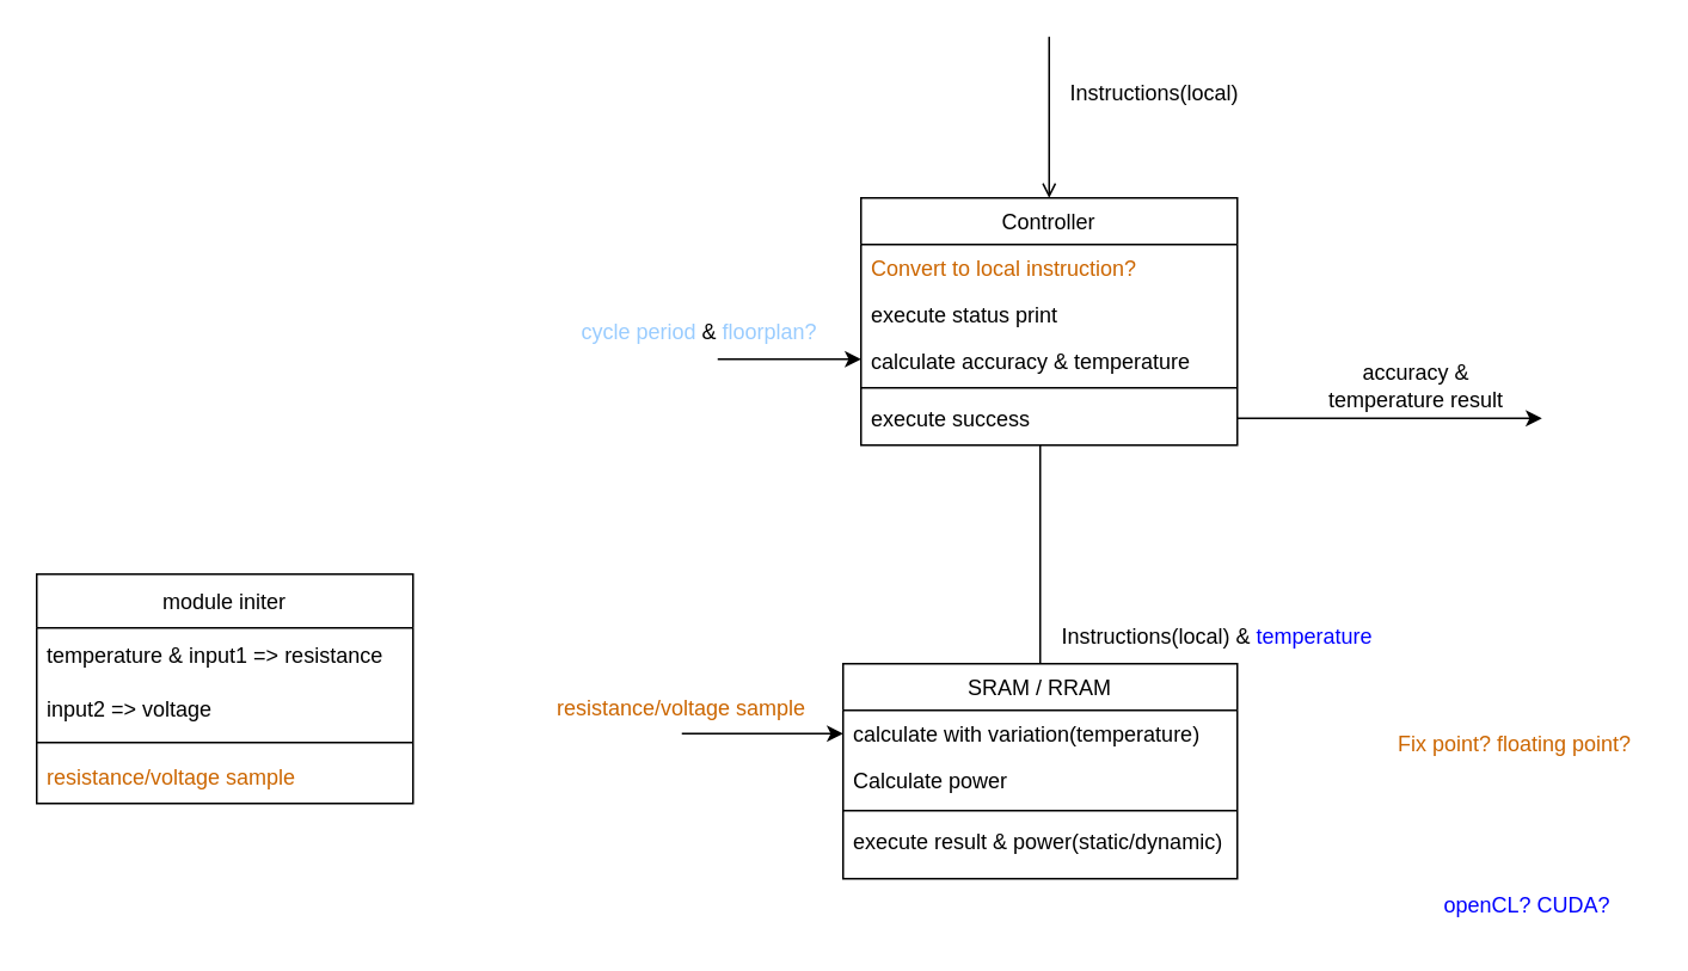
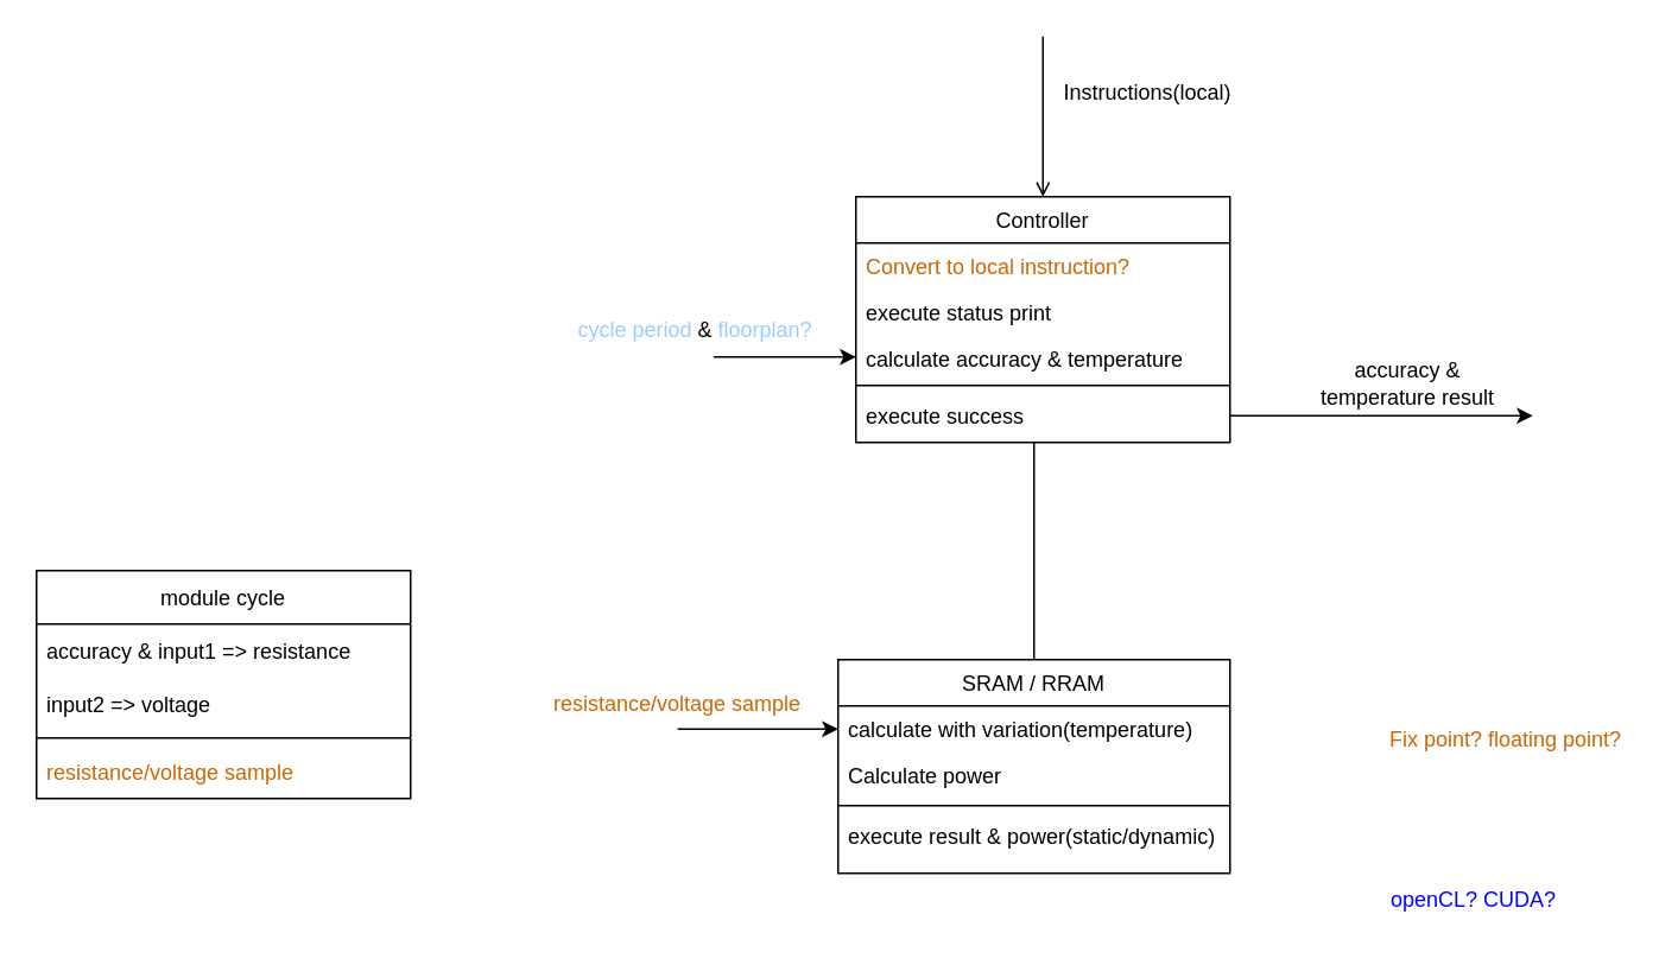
- <mxCell id="25" value="module initer" style="swimlane;fontStyle=0;childLayout=stackLayout;horizontal=1;startSize=30;horizontalStack=0;resizeParent=1;resizeParentMax=0;resizeLast=0;collapsible=1;marginBottom=0;fontColor=#000000;" parent="1" vertex="1"><mxGeometry x="20" y="320" width="210" height="128" as="geometry" /></mxCell>
+ <mxCell id="25" value="module cycle" style="swimlane;fontStyle=0;childLayout=stackLayout;horizontal=1;startSize=30;horizontalStack=0;resizeParent=1;resizeParentMax=0;resizeLast=0;collapsible=1;marginBottom=0;fontColor=#000000;" parent="1" vertex="1"><mxGeometry x="20" y="320" width="210" height="128" as="geometry" /></mxCell>
- <mxCell id="16" value="Instructions(local) &amp;amp; &lt;font color=&quot;#0000ff&quot;&gt;temperature&lt;/font&gt;" style="text;html=1;strokeColor=none;fillColor=none;align=center;verticalAlign=middle;whiteSpace=wrap;rounded=0;fontColor=#000000;" parent="1" vertex="1"><mxGeometry x="584" y="340" width="190" height="30" as="geometry" /></mxCell>
- <mxCell id="26" value="temperature &amp; input1 =&gt; resistance" style="text;strokeColor=none;fillColor=none;align=left;verticalAlign=middle;spacingLeft=4;spacingRight=4;overflow=hidden;points=[[0,0.5],[1,0.5]];portConstraint=eastwest;rotatable=0;fontColor=#000000;" parent="25" vertex="1"><mxGeometry y="30" width="210" height="30" as="geometry" /></mxCell>
+ <mxCell id="26" value="accuracy &amp; input1 =&gt; resistance" style="text;strokeColor=none;fillColor=none;align=left;verticalAlign=middle;spacingLeft=4;spacingRight=4;overflow=hidden;points=[[0,0.5],[1,0.5]];portConstraint=eastwest;rotatable=0;fontColor=#000000;" parent="25" vertex="1"><mxGeometry y="30" width="210" height="30" as="geometry" /></mxCell>
- <mxCell id="22" value="openCL? CUDA?" style="text;html=1;strokeColor=none;fillColor=none;align=center;verticalAlign=middle;whiteSpace=wrap;rounded=0;fontColor=#0000FF;" parent="1" vertex="1"><mxGeometry x="784" y="490" width="136" height="30" as="geometry" /></mxCell>
+ <mxCell id="22" value="openCL? CUDA?" style="text;html=1;strokeColor=none;fillColor=none;align=center;verticalAlign=middle;whiteSpace=wrap;rounded=0;fontColor=#0000FF;" parent="1" vertex="1"><mxGeometry x="759" y="490" width="136" height="30" as="geometry" /></mxCell>
